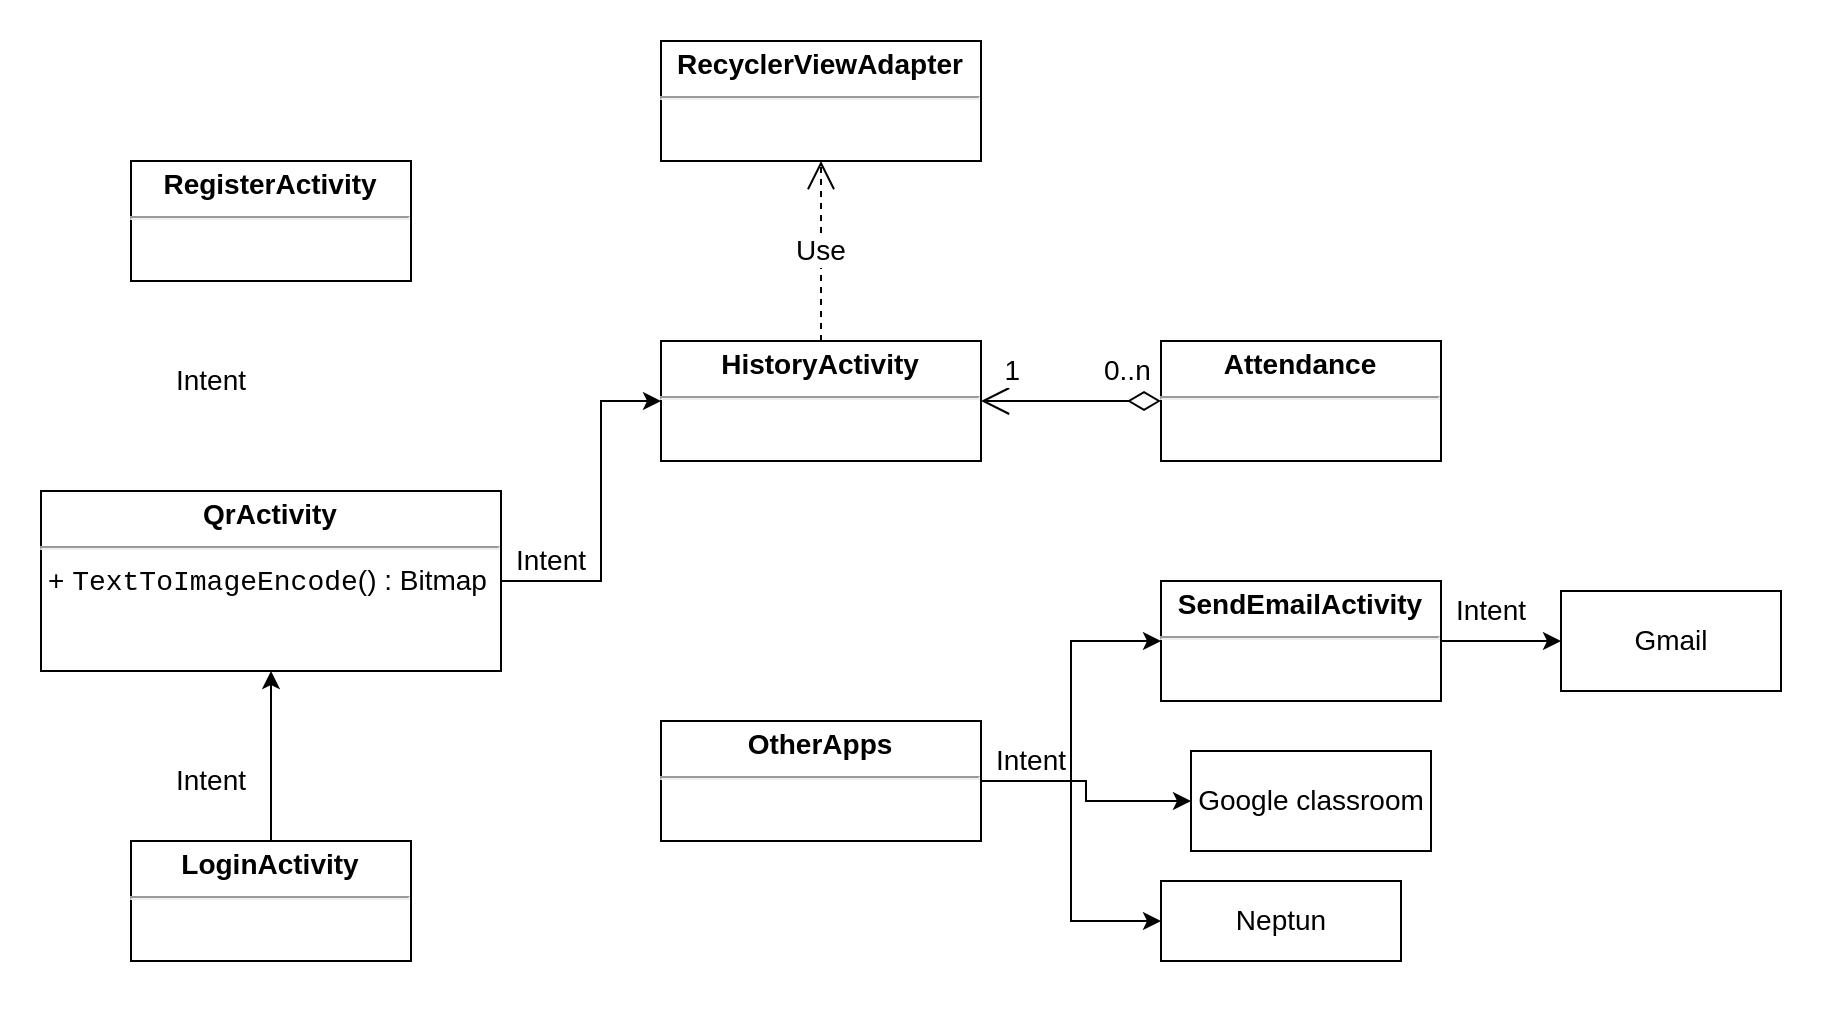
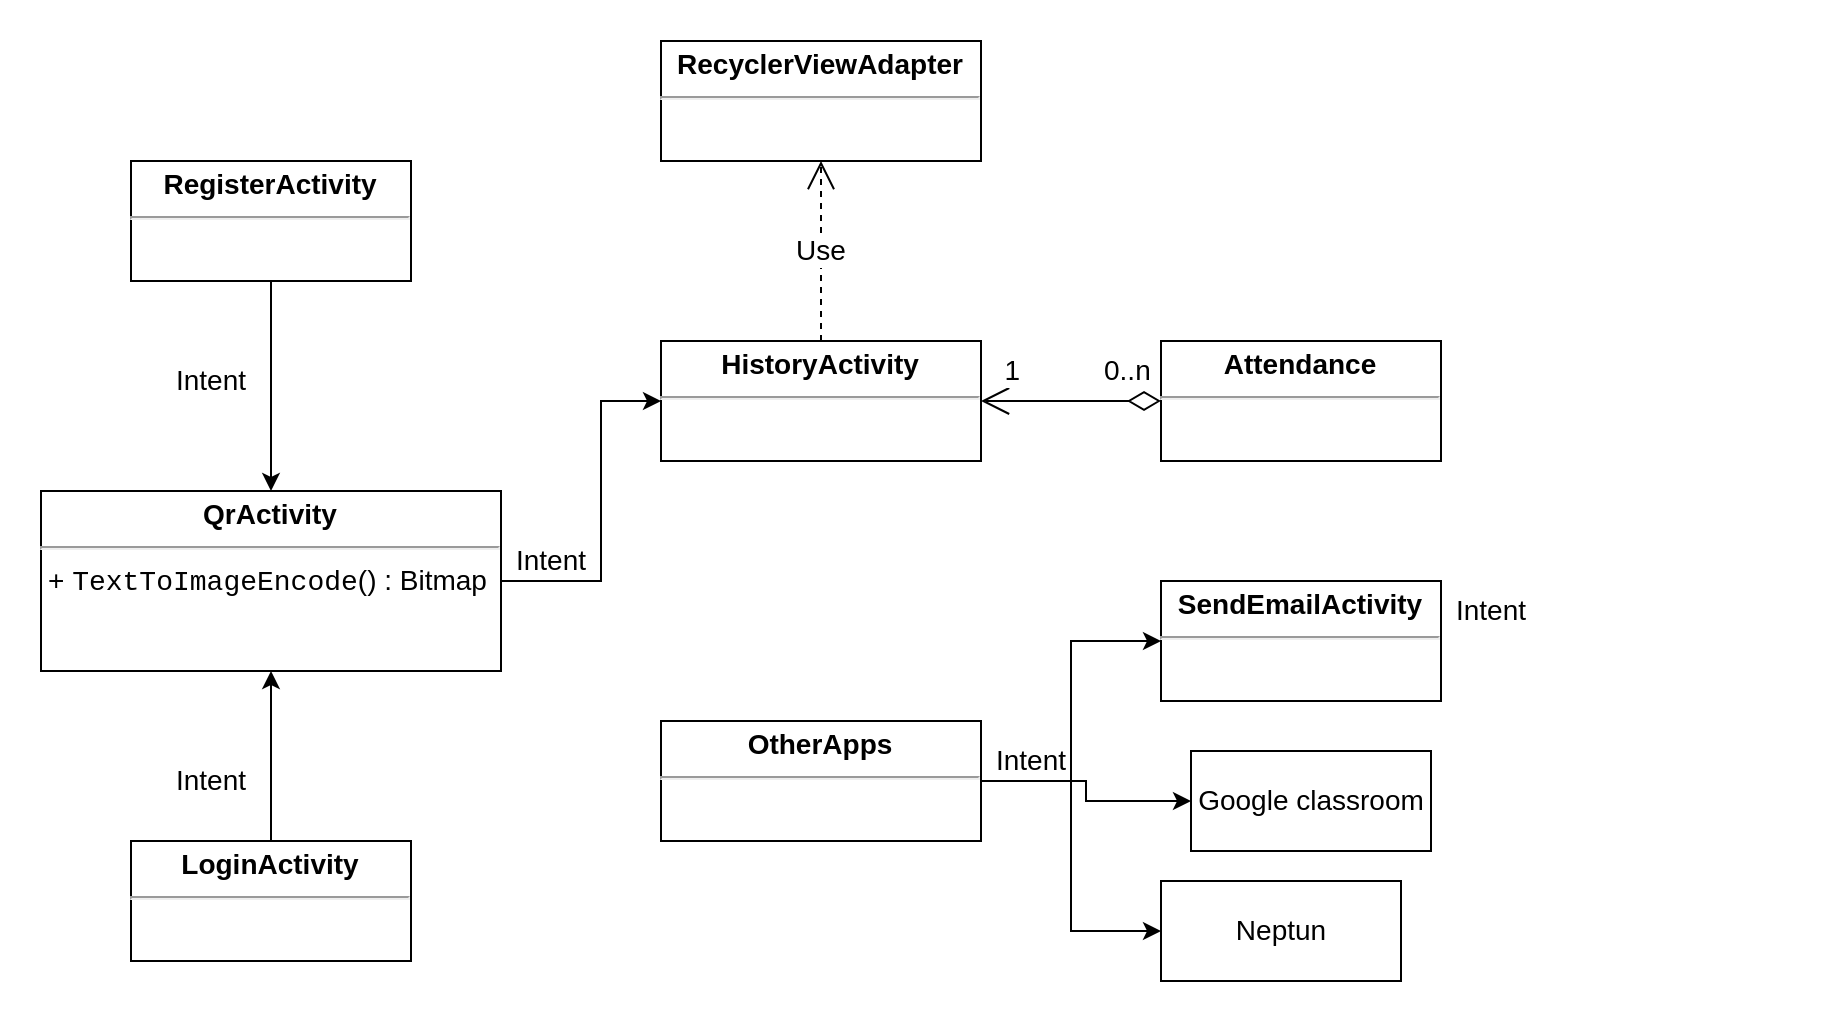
+ <mxCell id="11" style="edgeStyle=orthogonalEdgeStyle;rounded=0;orthogonalLoop=1;jettySize=auto;html=1;entryX=0.5;entryY=0;entryDx=0;entryDy=0;fontSize=14;" parent="1" source="12" target="3" edge="1"><mxGeometry relative="1" as="geometry" /></mxCell>
- <mxCell id="26" style="edgeStyle=orthogonalEdgeStyle;rounded=0;orthogonalLoop=1;jettySize=auto;html=1;fontSize=14;" edge="1" parent="1" source="27" target="22"><mxGeometry relative="1" as="geometry" /></mxCell>
- <mxCell id="22" value="Gmail" style="html=1;fontSize=14;" vertex="1" parent="1"><mxGeometry x="780" y="295" width="110" height="50" as="geometry" /></mxCell>
- <mxCell id="24" value="Neptun" style="html=1;fontSize=14;" vertex="1" parent="1"><mxGeometry x="580" y="440" width="120" height="40" as="geometry" /></mxCell>
+ <mxCell id="24" value="Neptun" style="html=1;fontSize=14;" vertex="1" parent="1"><mxGeometry x="580" y="440" width="120" height="50" as="geometry" /></mxCell>
